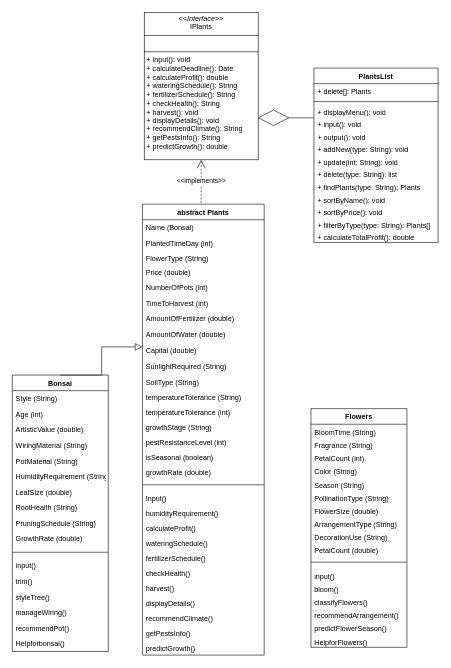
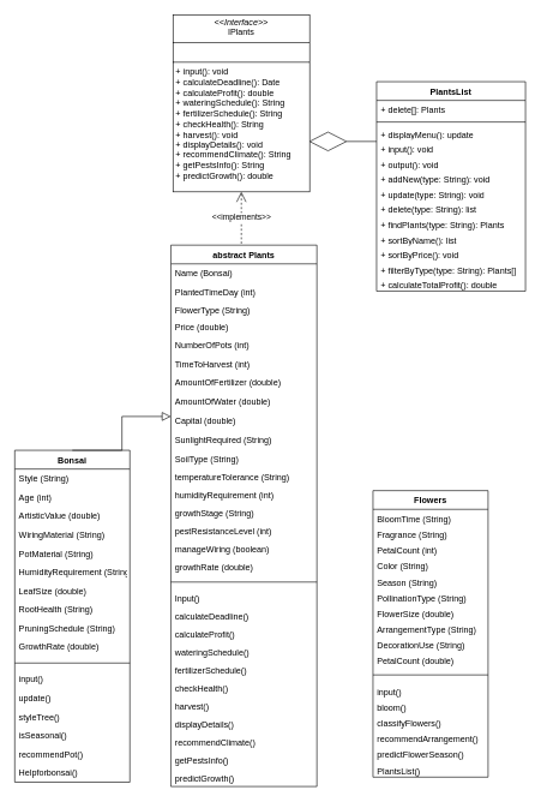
- <mxCell id="74" value="+&amp;nbsp;displayMenu(): void" style="text;strokeColor=none;fillColor=none;align=left;verticalAlign=top;spacingLeft=4;spacingRight=4;overflow=hidden;rotatable=0;points=[[0,0.5],[1,0.5]];portConstraint=eastwest;whiteSpace=wrap;html=1;" vertex="1" parent="71"><mxGeometry y="60" width="207" height="21" as="geometry" /></mxCell>
+ <mxCell id="74" value="+&amp;nbsp;displayMenu(): update" style="text;strokeColor=none;fillColor=none;align=left;verticalAlign=top;spacingLeft=4;spacingRight=4;overflow=hidden;rotatable=0;points=[[0,0.5],[1,0.5]];portConstraint=eastwest;whiteSpace=wrap;html=1;" vertex="1" parent="71"><mxGeometry y="60" width="207" height="21" as="geometry" /></mxCell>
- <mxCell id="78" value="+ update(int: String): void" style="text;strokeColor=none;fillColor=none;align=left;verticalAlign=top;spacingLeft=4;spacingRight=4;overflow=hidden;rotatable=0;points=[[0,0.5],[1,0.5]];portConstraint=eastwest;whiteSpace=wrap;html=1;" vertex="1" parent="71"><mxGeometry y="144" width="207" height="21" as="geometry" /></mxCell>
+ <mxCell id="78" value="+ update(type: String): void" style="text;strokeColor=none;fillColor=none;align=left;verticalAlign=top;spacingLeft=4;spacingRight=4;overflow=hidden;rotatable=0;points=[[0,0.5],[1,0.5]];portConstraint=eastwest;whiteSpace=wrap;html=1;" vertex="1" parent="71"><mxGeometry y="144" width="207" height="21" as="geometry" /></mxCell>
- <mxCell id="81" value="+ sortByName(): void" style="text;strokeColor=none;fillColor=none;align=left;verticalAlign=top;spacingLeft=4;spacingRight=4;overflow=hidden;rotatable=0;points=[[0,0.5],[1,0.5]];portConstraint=eastwest;whiteSpace=wrap;html=1;" vertex="1" parent="71"><mxGeometry y="207" width="207" height="21" as="geometry" /></mxCell>
+ <mxCell id="81" value="+ sortByName(): list" style="text;strokeColor=none;fillColor=none;align=left;verticalAlign=top;spacingLeft=4;spacingRight=4;overflow=hidden;rotatable=0;points=[[0,0.5],[1,0.5]];portConstraint=eastwest;whiteSpace=wrap;html=1;" vertex="1" parent="71"><mxGeometry y="207" width="207" height="21" as="geometry" /></mxCell>
- <mxCell id="15" value="temperatureTolerance (int)" style="text;align=left;verticalAlign=top;spacingLeft=4;spacingRight=4;overflow=hidden;rotatable=0;points=[[0,0.5],[1,0.5]];portConstraint=eastwest;" parent="2" vertex="1"><mxGeometry y="334" width="203" height="25" as="geometry" /></mxCell>
+ <mxCell id="15" value="humidityRequirement (int)" style="text;align=left;verticalAlign=top;spacingLeft=4;spacingRight=4;overflow=hidden;rotatable=0;points=[[0,0.5],[1,0.5]];portConstraint=eastwest;" parent="2" vertex="1"><mxGeometry y="334" width="203" height="25" as="geometry" /></mxCell>
- <mxCell id="18" value="isSeasonal (boolean)" style="text;align=left;verticalAlign=top;spacingLeft=4;spacingRight=4;overflow=hidden;rotatable=0;points=[[0,0.5],[1,0.5]];portConstraint=eastwest;" parent="2" vertex="1"><mxGeometry y="409" width="203" height="25" as="geometry" /></mxCell>
+ <mxCell id="18" value="manageWiring (boolean)" style="text;align=left;verticalAlign=top;spacingLeft=4;spacingRight=4;overflow=hidden;rotatable=0;points=[[0,0.5],[1,0.5]];portConstraint=eastwest;" parent="2" vertex="1"><mxGeometry y="409" width="203" height="25" as="geometry" /></mxCell>
- <mxCell id="22" value="humidityRequirement()" style="text;align=left;verticalAlign=top;spacingLeft=4;spacingRight=4;overflow=hidden;rotatable=0;points=[[0,0.5],[1,0.5]];portConstraint=eastwest;" parent="2" vertex="1"><mxGeometry y="502" width="203" height="25" as="geometry" /></mxCell>
+ <mxCell id="22" value="calculateDeadline()" style="text;align=left;verticalAlign=top;spacingLeft=4;spacingRight=4;overflow=hidden;rotatable=0;points=[[0,0.5],[1,0.5]];portConstraint=eastwest;" parent="2" vertex="1"><mxGeometry y="502" width="203" height="25" as="geometry" /></mxCell>
- <mxCell id="45" value="trim()" style="text;align=left;verticalAlign=top;spacingLeft=4;spacingRight=4;overflow=hidden;rotatable=0;points=[[0,0.5],[1,0.5]];portConstraint=eastwest;rounded=0;shadow=0;html=0;" parent="32" vertex="1"><mxGeometry y="331" width="160" height="26" as="geometry" /></mxCell>
+ <mxCell id="45" value="update()" style="text;align=left;verticalAlign=top;spacingLeft=4;spacingRight=4;overflow=hidden;rotatable=0;points=[[0,0.5],[1,0.5]];portConstraint=eastwest;rounded=0;shadow=0;html=0;" parent="32" vertex="1"><mxGeometry y="331" width="160" height="26" as="geometry" /></mxCell>
- <mxCell id="47" value="manageWiring()" style="text;align=left;verticalAlign=top;spacingLeft=4;spacingRight=4;overflow=hidden;rotatable=0;points=[[0,0.5],[1,0.5]];portConstraint=eastwest;" parent="32" vertex="1"><mxGeometry y="383" width="160" height="26" as="geometry" /></mxCell>
+ <mxCell id="47" value="isSeasonal()" style="text;align=left;verticalAlign=top;spacingLeft=4;spacingRight=4;overflow=hidden;rotatable=0;points=[[0,0.5],[1,0.5]];portConstraint=eastwest;" parent="32" vertex="1"><mxGeometry y="383" width="160" height="26" as="geometry" /></mxCell>
- <mxCell id="68" value="HelpforFlowers()" style="text;align=left;verticalAlign=top;spacingLeft=4;spacingRight=4;overflow=hidden;rotatable=0;points=[[0,0.5],[1,0.5]];portConstraint=eastwest;" parent="51" vertex="1"><mxGeometry y="376" width="160" height="22" as="geometry" /></mxCell>
+ <mxCell id="68" value="PlantsList()" style="text;align=left;verticalAlign=top;spacingLeft=4;spacingRight=4;overflow=hidden;rotatable=0;points=[[0,0.5],[1,0.5]];portConstraint=eastwest;" parent="51" vertex="1"><mxGeometry y="376" width="160" height="22" as="geometry" /></mxCell>
